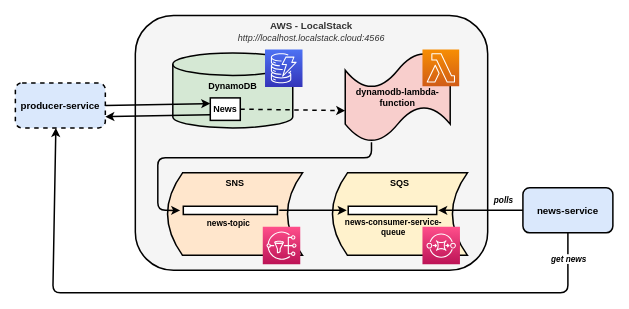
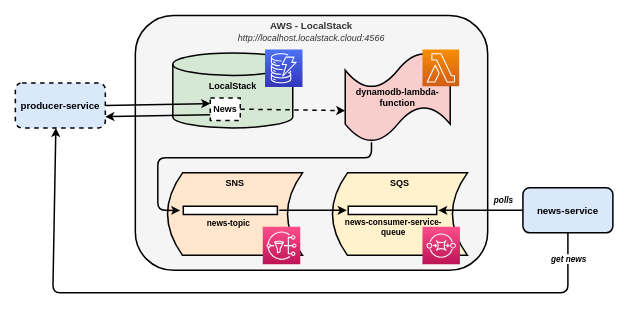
- <mxCell id="6" value="&lt;b&gt;DynamoDB&lt;/b&gt;" style="shape=cylinder3;whiteSpace=wrap;html=1;boundedLbl=1;backgroundOutline=1;size=15;strokeWidth=2;fillColor=#d5e8d4;strokeColor=#000000;verticalAlign=top;" parent="1" vertex="1"><mxGeometry x="230" y="70" width="160" height="100" as="geometry" /></mxCell>
+ <mxCell id="6" value="&lt;b&gt;LocalStack&lt;/b&gt;" style="shape=cylinder3;whiteSpace=wrap;html=1;boundedLbl=1;backgroundOutline=1;size=15;strokeWidth=2;fillColor=#d5e8d4;strokeColor=#000000;verticalAlign=top;" parent="1" vertex="1"><mxGeometry x="230" y="70" width="160" height="100" as="geometry" /></mxCell>
- <mxCell id="16" value="&lt;b&gt;News&lt;/b&gt;" style="rounded=0;whiteSpace=wrap;html=1;labelBackgroundColor=none;strokeColor=#000000;strokeWidth=2;" parent="1" vertex="1"><mxGeometry x="280" y="130" width="40" height="30" as="geometry" /></mxCell>
+ <mxCell id="16" value="&lt;b&gt;News&lt;/b&gt;" style="rounded=0;whiteSpace=wrap;html=1;labelBackgroundColor=none;strokeColor=#000000;strokeWidth=2;dashed=1;" parent="1" vertex="1"><mxGeometry x="280" y="130" width="40" height="30" as="geometry" /></mxCell>
